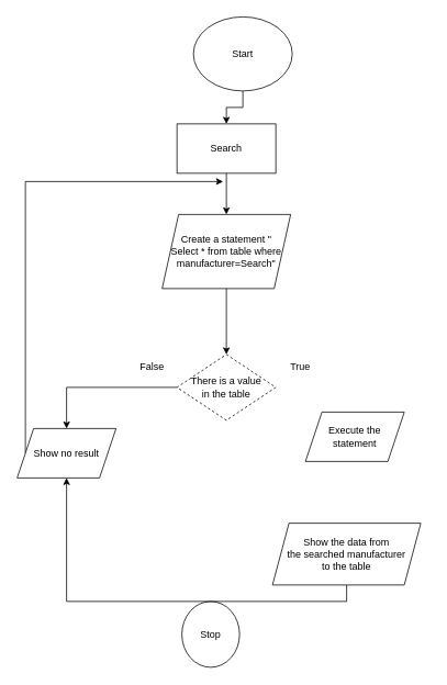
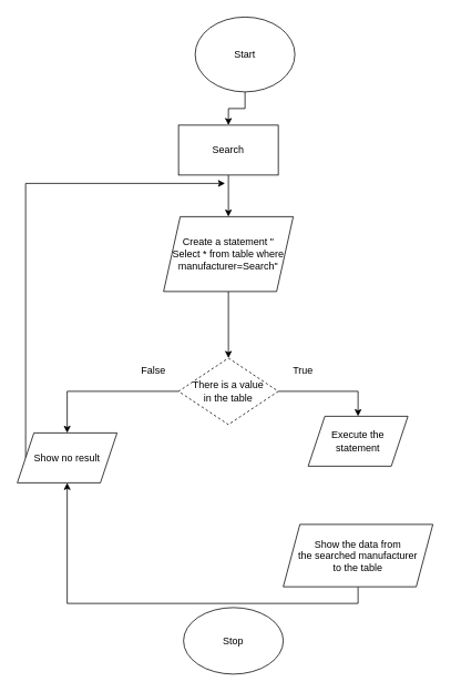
+ <mxCell id="17" value="" style="edgeStyle=orthogonalEdgeStyle;rounded=0;orthogonalLoop=1;jettySize=auto;html=1;entryX=0.5;entryY=0;entryDx=0;entryDy=0;" edge="1" parent="1" source="10" target="18"><mxGeometry relative="1" as="geometry"><mxPoint x="520" y="610" as="targetPoint" /><mxPoint x="334" y="470" as="sourcePoint" /></mxGeometry></mxCell>
- <mxCell id="12" value="Show the data from&lt;br&gt;the searched manufacturer&lt;br&gt;to the table" style="shape=parallelogram;perimeter=parallelogramPerimeter;whiteSpace=wrap;html=1;fixedSize=1;" vertex="1" parent="1"><mxGeometry x="330" y="635" width="180" height="75" as="geometry" /></mxCell>
+ <mxCell id="12" value="Show the data from&lt;br&gt;the searched manufacturer&lt;br&gt;to the table" style="shape=parallelogram;perimeter=parallelogramPerimeter;whiteSpace=wrap;html=1;fixedSize=1;" vertex="1" parent="1"><mxGeometry x="340" y="630" width="180" height="75" as="geometry" /></mxCell>
- <mxCell id="4" value="Stop" style="ellipse;whiteSpace=wrap;html=1;" vertex="1" parent="1"><mxGeometry x="220" y="730" width="70" height="80" as="geometry" /></mxCell>
+ <mxCell id="4" value="Stop" style="ellipse;whiteSpace=wrap;html=1;" vertex="1" parent="1"><mxGeometry x="220" y="730" width="120" height="80" as="geometry" /></mxCell>
